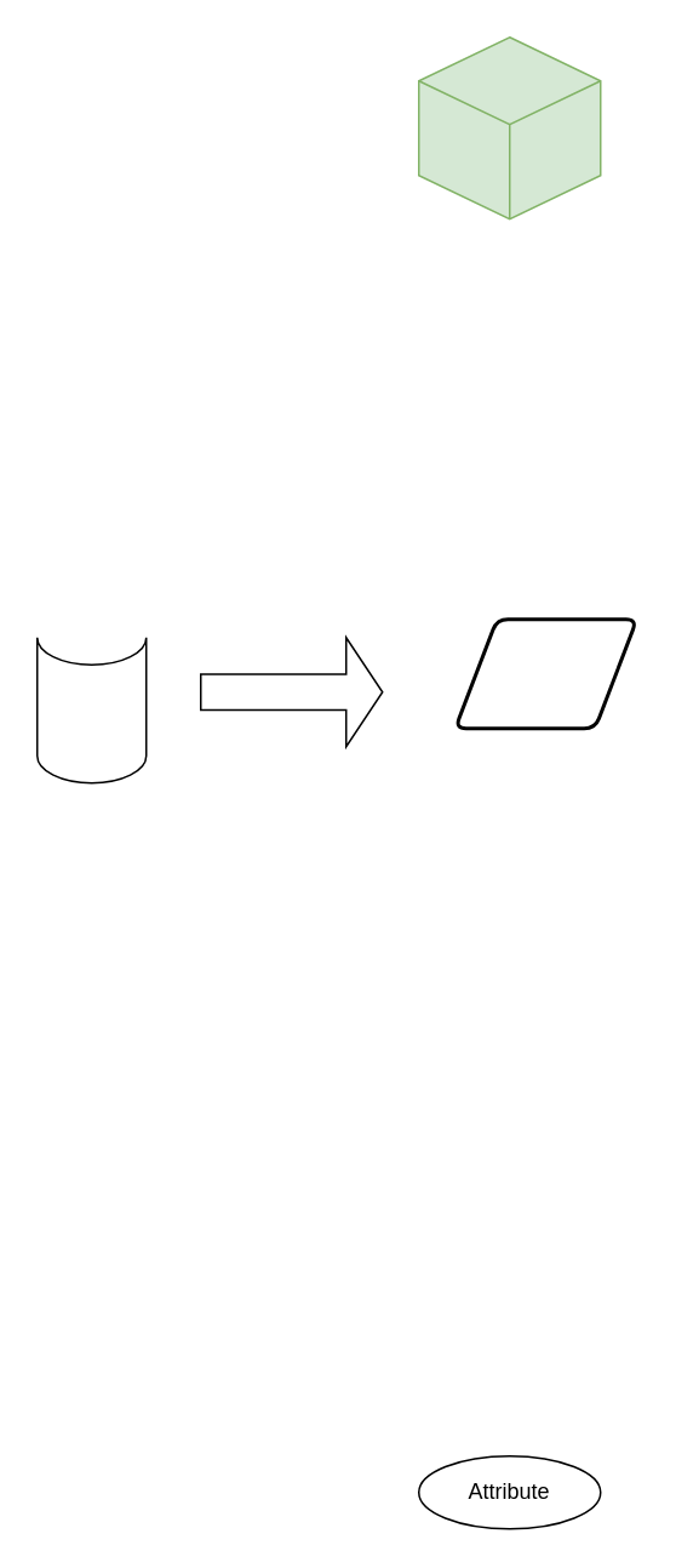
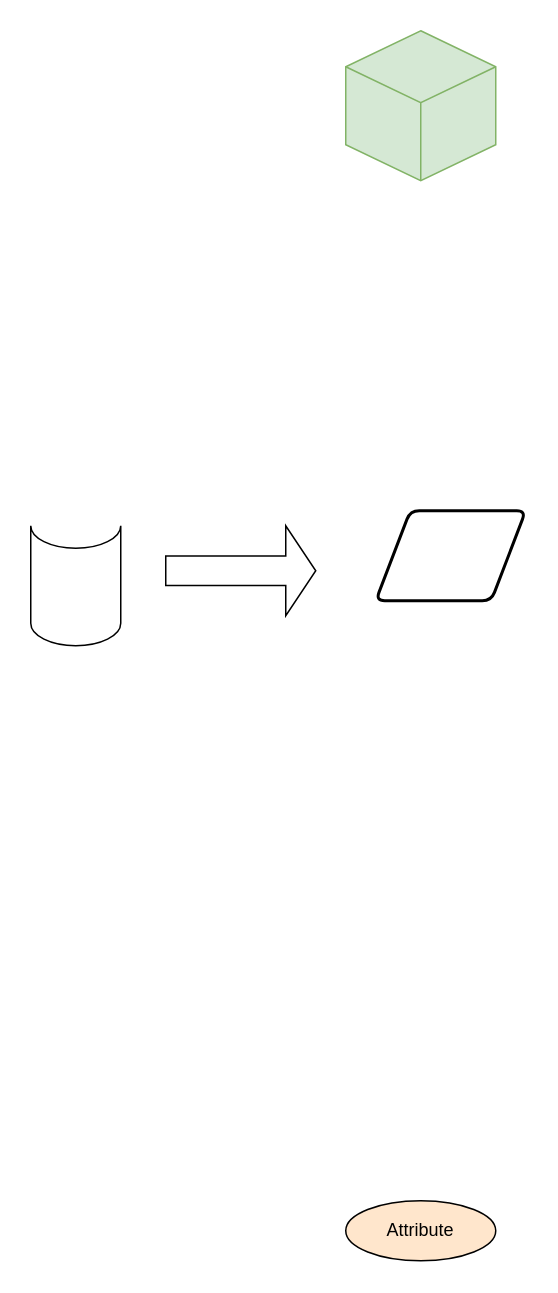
- <mxCell id="6" value="Attribute" style="ellipse;whiteSpace=wrap;html=1;align=center;" parent="1" vertex="1"><mxGeometry x="230" y="800" width="100" height="40" as="geometry" /></mxCell>
+ <mxCell id="6" value="Attribute" style="ellipse;whiteSpace=wrap;html=1;align=center;fillColor=#ffe6cc;" parent="1" vertex="1"><mxGeometry x="230" y="800" width="100" height="40" as="geometry" /></mxCell>
